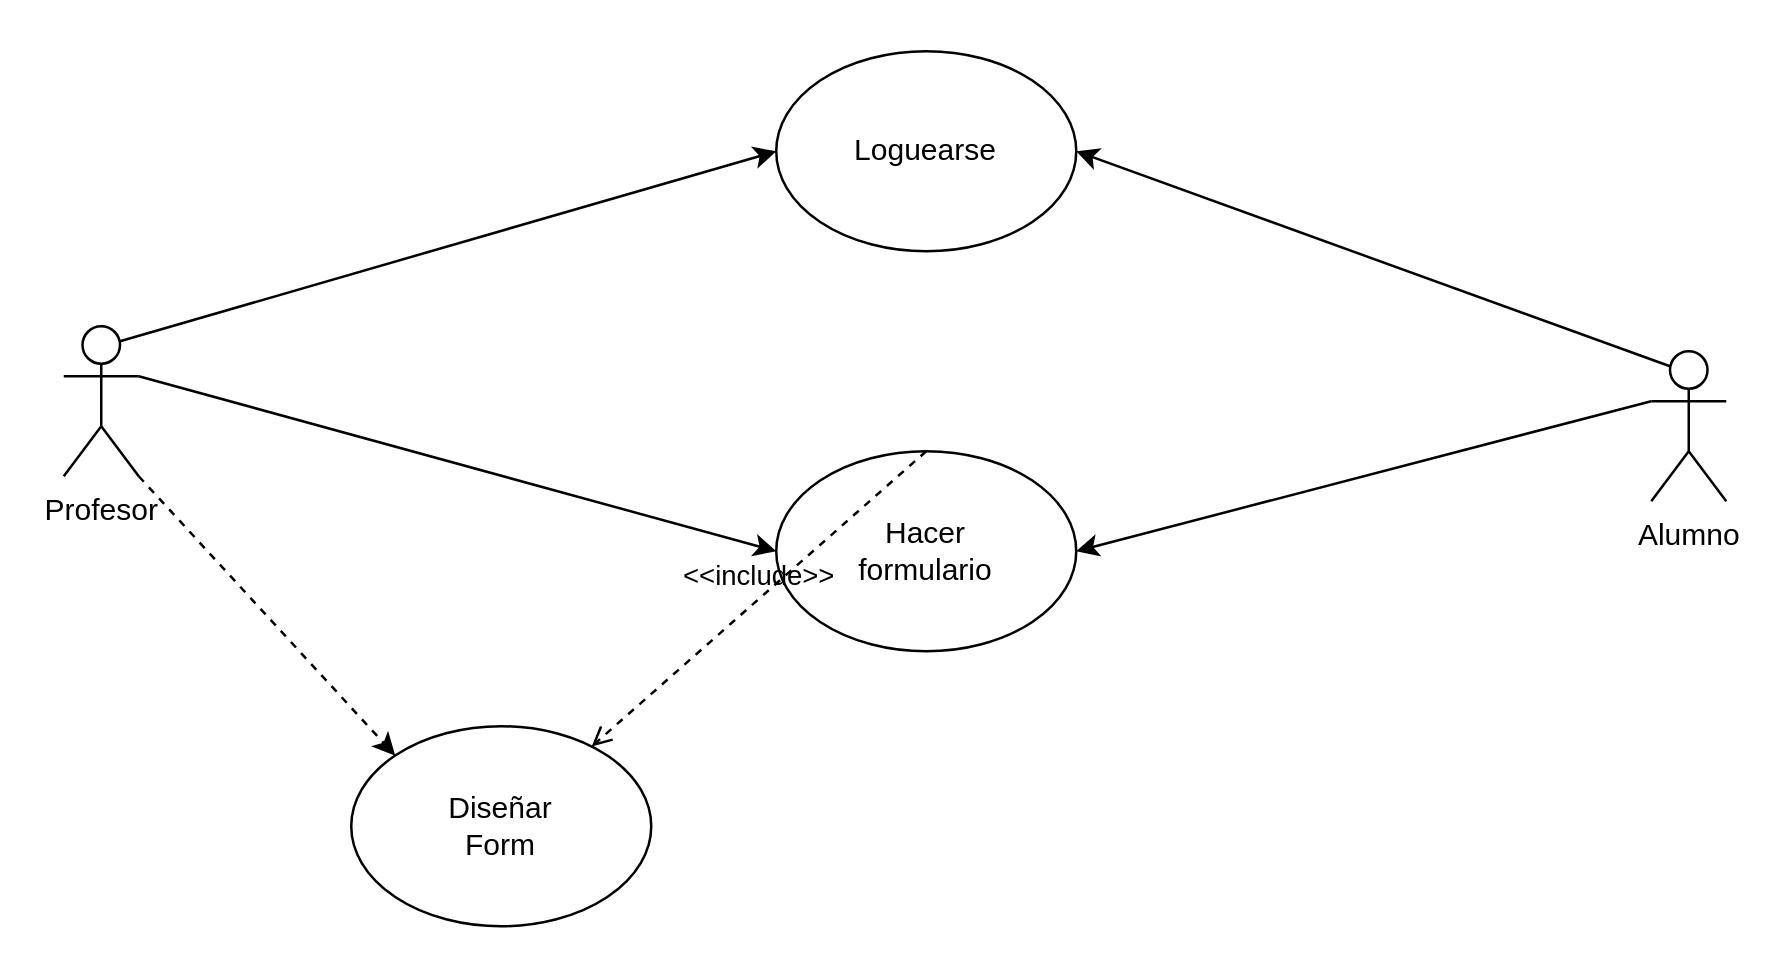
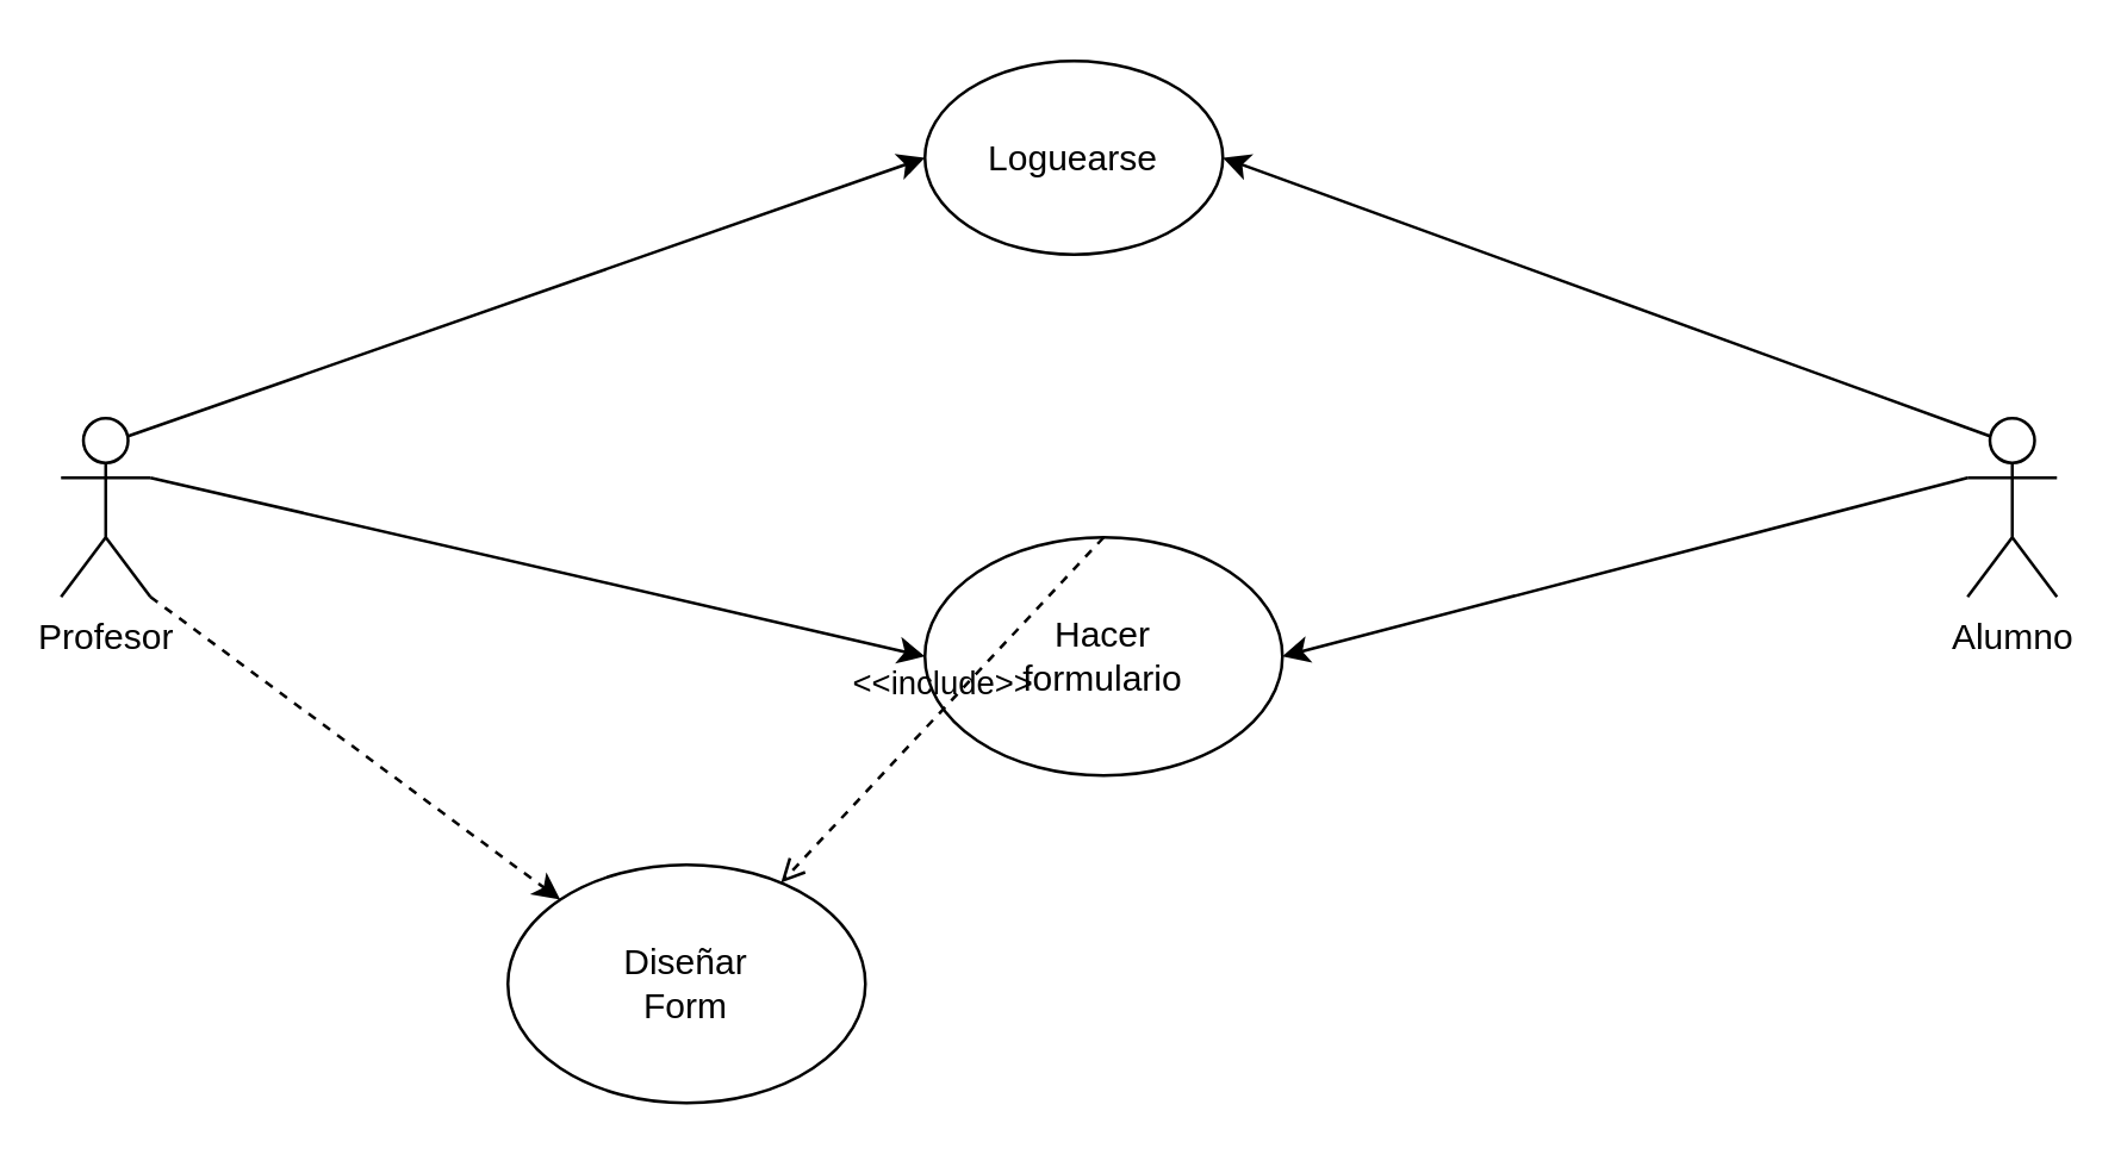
- <mxCell id="10" value="Loguearse" style="ellipse;whiteSpace=wrap;html=1;" vertex="1" parent="1"><mxGeometry x="310" y="20" width="120" height="80" as="geometry" /></mxCell>
+ <mxCell id="10" value="Loguearse" style="ellipse;whiteSpace=wrap;html=1;" vertex="1" parent="1"><mxGeometry x="310" y="20" width="100" height="65" as="geometry" /></mxCell>
- <mxCell id="5" value="Profesor" style="shape=umlActor;verticalLabelPosition=bottom;verticalAlign=top;html=1;outlineConnect=0;" vertex="1" parent="1"><mxGeometry x="25" y="130" width="30" height="60" as="geometry" /></mxCell>
+ <mxCell id="5" value="Profesor" style="shape=umlActor;verticalLabelPosition=bottom;verticalAlign=top;html=1;outlineConnect=0;" vertex="1" parent="1"><mxGeometry x="20" y="140" width="30" height="60" as="geometry" /></mxCell>
- <mxCell id="11" value="&lt;div&gt;Diseñar&lt;/div&gt;&lt;div&gt;Form&lt;br&gt;&lt;/div&gt;" style="ellipse;whiteSpace=wrap;html=1;" vertex="1" parent="1"><mxGeometry x="140" y="290" width="120" height="80" as="geometry" /></mxCell>
+ <mxCell id="11" value="&lt;div&gt;Diseñar&lt;/div&gt;&lt;div&gt;Form&lt;br&gt;&lt;/div&gt;" style="ellipse;whiteSpace=wrap;html=1;" vertex="1" parent="1"><mxGeometry x="170" y="290" width="120" height="80" as="geometry" /></mxCell>
